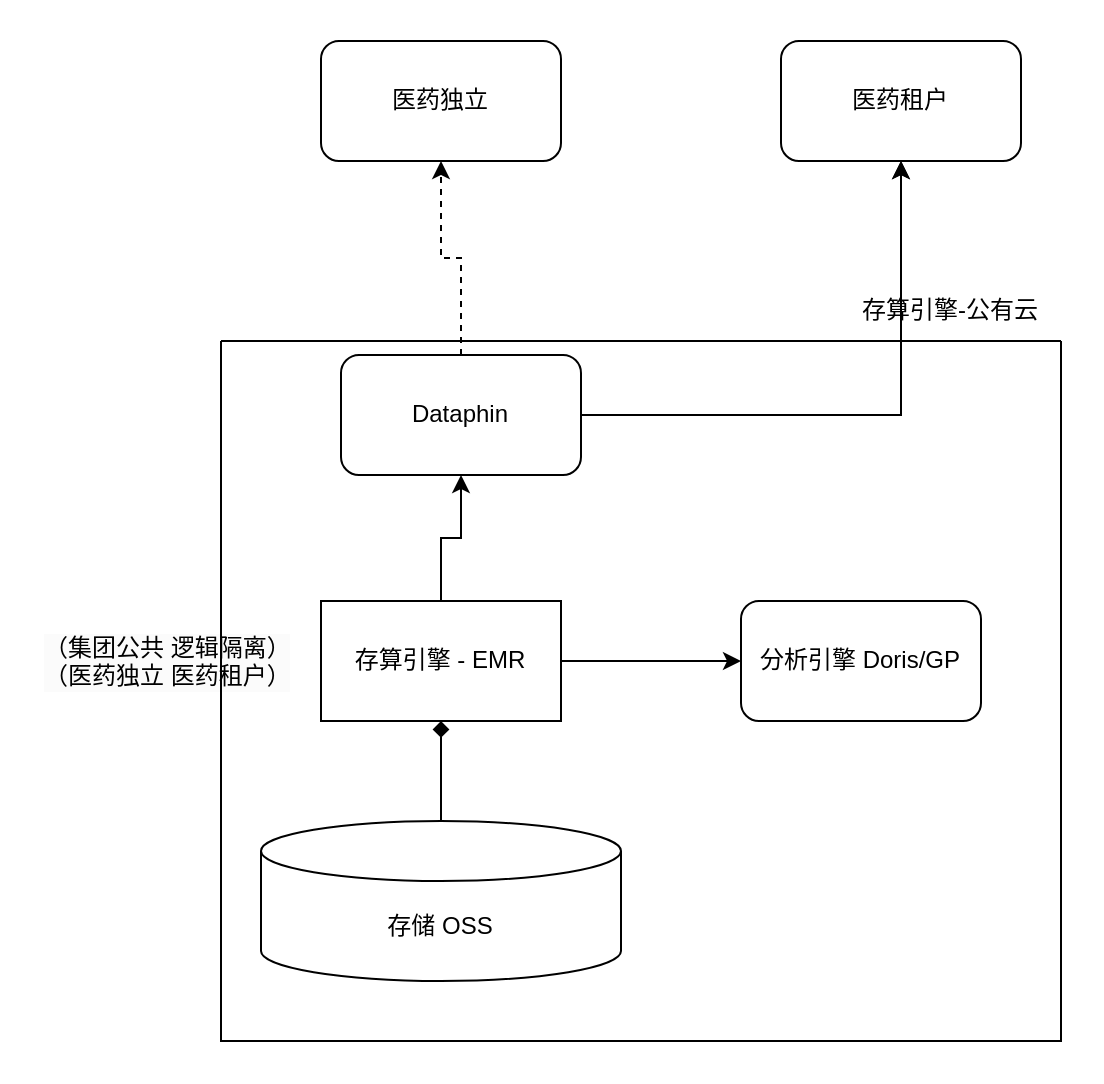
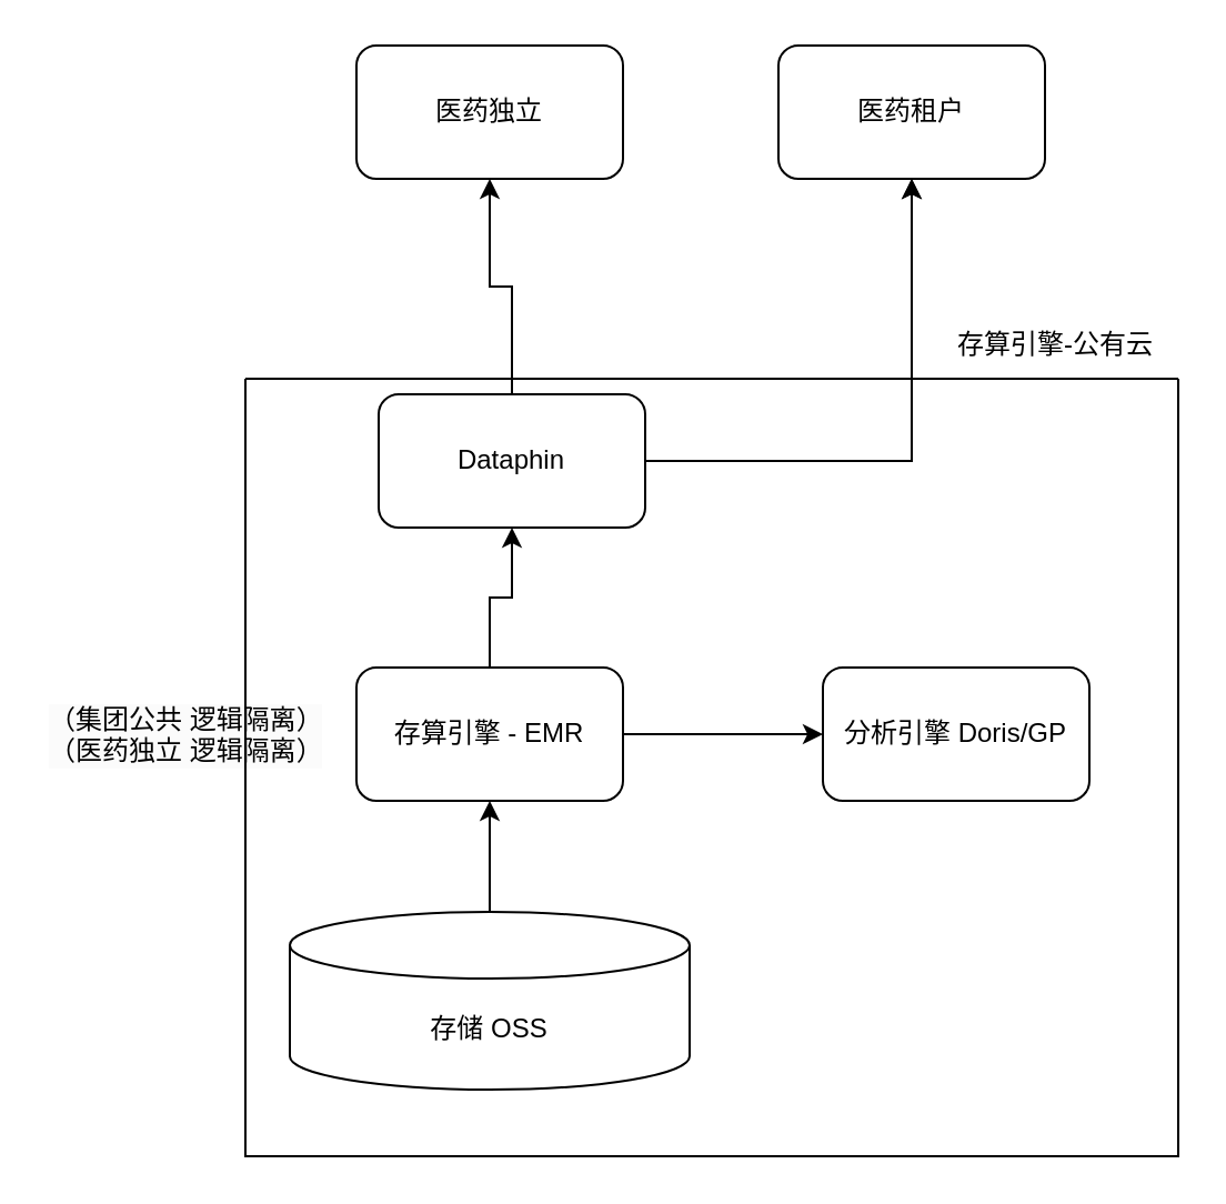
- <mxCell id="6" value="医药租户" style="rounded=1;whiteSpace=wrap;html=1;" vertex="1" parent="1"><mxGeometry x="390" y="20" width="120" height="60" as="geometry" /></mxCell>
+ <mxCell id="6" value="医药租户" style="rounded=1;whiteSpace=wrap;html=1;" vertex="1" parent="1"><mxGeometry x="350" y="20" width="120" height="60" as="geometry" /></mxCell>
- <mxCell id="4" style="edgeStyle=orthogonalEdgeStyle;rounded=0;orthogonalLoop=1;jettySize=auto;html=1;entryX=0.5;entryY=1;entryDx=0;entryDy=0;dashed=1;" edge="1" parent="1" source="5" target="7"><mxGeometry relative="1" as="geometry" /></mxCell>
+ <mxCell id="4" style="edgeStyle=orthogonalEdgeStyle;rounded=0;orthogonalLoop=1;jettySize=auto;html=1;entryX=0.5;entryY=1;entryDx=0;entryDy=0;" edge="1" parent="1" source="5" target="7"><mxGeometry relative="1" as="geometry" /></mxCell>
- <mxCell id="10" value="存算引擎 - EMR" style="whiteSpace=wrap;html=1;rounded=0;" vertex="1" parent="1"><mxGeometry x="160" y="300" width="120" height="60" as="geometry" /></mxCell>
+ <mxCell id="10" value="存算引擎 - EMR" style="rounded=1;whiteSpace=wrap;html=1;" vertex="1" parent="1"><mxGeometry x="160" y="300" width="120" height="60" as="geometry" /></mxCell>
- <mxCell id="14" value="&lt;div style=&quot;forced-color-adjust: none; color: rgb(0, 0, 0); font-family: Helvetica; font-size: 12px; font-style: normal; font-variant-ligatures: normal; font-variant-caps: normal; font-weight: 400; letter-spacing: normal; orphans: 2; text-align: center; text-indent: 0px; text-transform: none; widows: 2; word-spacing: 0px; -webkit-text-stroke-width: 0px; white-space: normal; background-color: rgb(251, 251, 251); text-decoration-thickness: initial; text-decoration-style: initial; text-decoration-color: initial;&quot;&gt;（集团公共 逻辑隔离）&lt;/div&gt;&lt;div style=&quot;forced-color-adjust: none; color: rgb(0, 0, 0); font-family: Helvetica; font-size: 12px; font-style: normal; font-variant-ligatures: normal; font-variant-caps: normal; font-weight: 400; letter-spacing: normal; orphans: 2; text-align: center; text-indent: 0px; text-transform: none; widows: 2; word-spacing: 0px; -webkit-text-stroke-width: 0px; white-space: normal; background-color: rgb(251, 251, 251); text-decoration-thickness: initial; text-decoration-style: initial; text-decoration-color: initial;&quot;&gt;（医药独立 医药租户）&lt;/div&gt;" style="text;whiteSpace=wrap;html=1;" vertex="1" parent="1"><mxGeometry x="20" y="310" width="130" height="40" as="geometry" /></mxCell>
+ <mxCell id="14" value="&lt;div style=&quot;forced-color-adjust: none; color: rgb(0, 0, 0); font-family: Helvetica; font-size: 12px; font-style: normal; font-variant-ligatures: normal; font-variant-caps: normal; font-weight: 400; letter-spacing: normal; orphans: 2; text-align: center; text-indent: 0px; text-transform: none; widows: 2; word-spacing: 0px; -webkit-text-stroke-width: 0px; white-space: normal; background-color: rgb(251, 251, 251); text-decoration-thickness: initial; text-decoration-style: initial; text-decoration-color: initial;&quot;&gt;（集团公共 逻辑隔离）&lt;/div&gt;&lt;div style=&quot;forced-color-adjust: none; color: rgb(0, 0, 0); font-family: Helvetica; font-size: 12px; font-style: normal; font-variant-ligatures: normal; font-variant-caps: normal; font-weight: 400; letter-spacing: normal; orphans: 2; text-align: center; text-indent: 0px; text-transform: none; widows: 2; word-spacing: 0px; -webkit-text-stroke-width: 0px; white-space: normal; background-color: rgb(251, 251, 251); text-decoration-thickness: initial; text-decoration-style: initial; text-decoration-color: initial;&quot;&gt;（医药独立 逻辑隔离）&lt;/div&gt;" style="text;whiteSpace=wrap;html=1;" vertex="1" parent="1"><mxGeometry x="20" y="310" width="130" height="40" as="geometry" /></mxCell>
- <mxCell id="11" style="edgeStyle=orthogonalEdgeStyle;rounded=0;orthogonalLoop=1;jettySize=auto;html=1;entryX=0.5;entryY=1;entryDx=0;entryDy=0;endArrow=diamond;" edge="1" parent="1" source="12" target="10"><mxGeometry relative="1" as="geometry" /></mxCell>
+ <mxCell id="11" style="edgeStyle=orthogonalEdgeStyle;rounded=0;orthogonalLoop=1;jettySize=auto;html=1;entryX=0.5;entryY=1;entryDx=0;entryDy=0;" edge="1" parent="1" source="12" target="10"><mxGeometry relative="1" as="geometry" /></mxCell>
